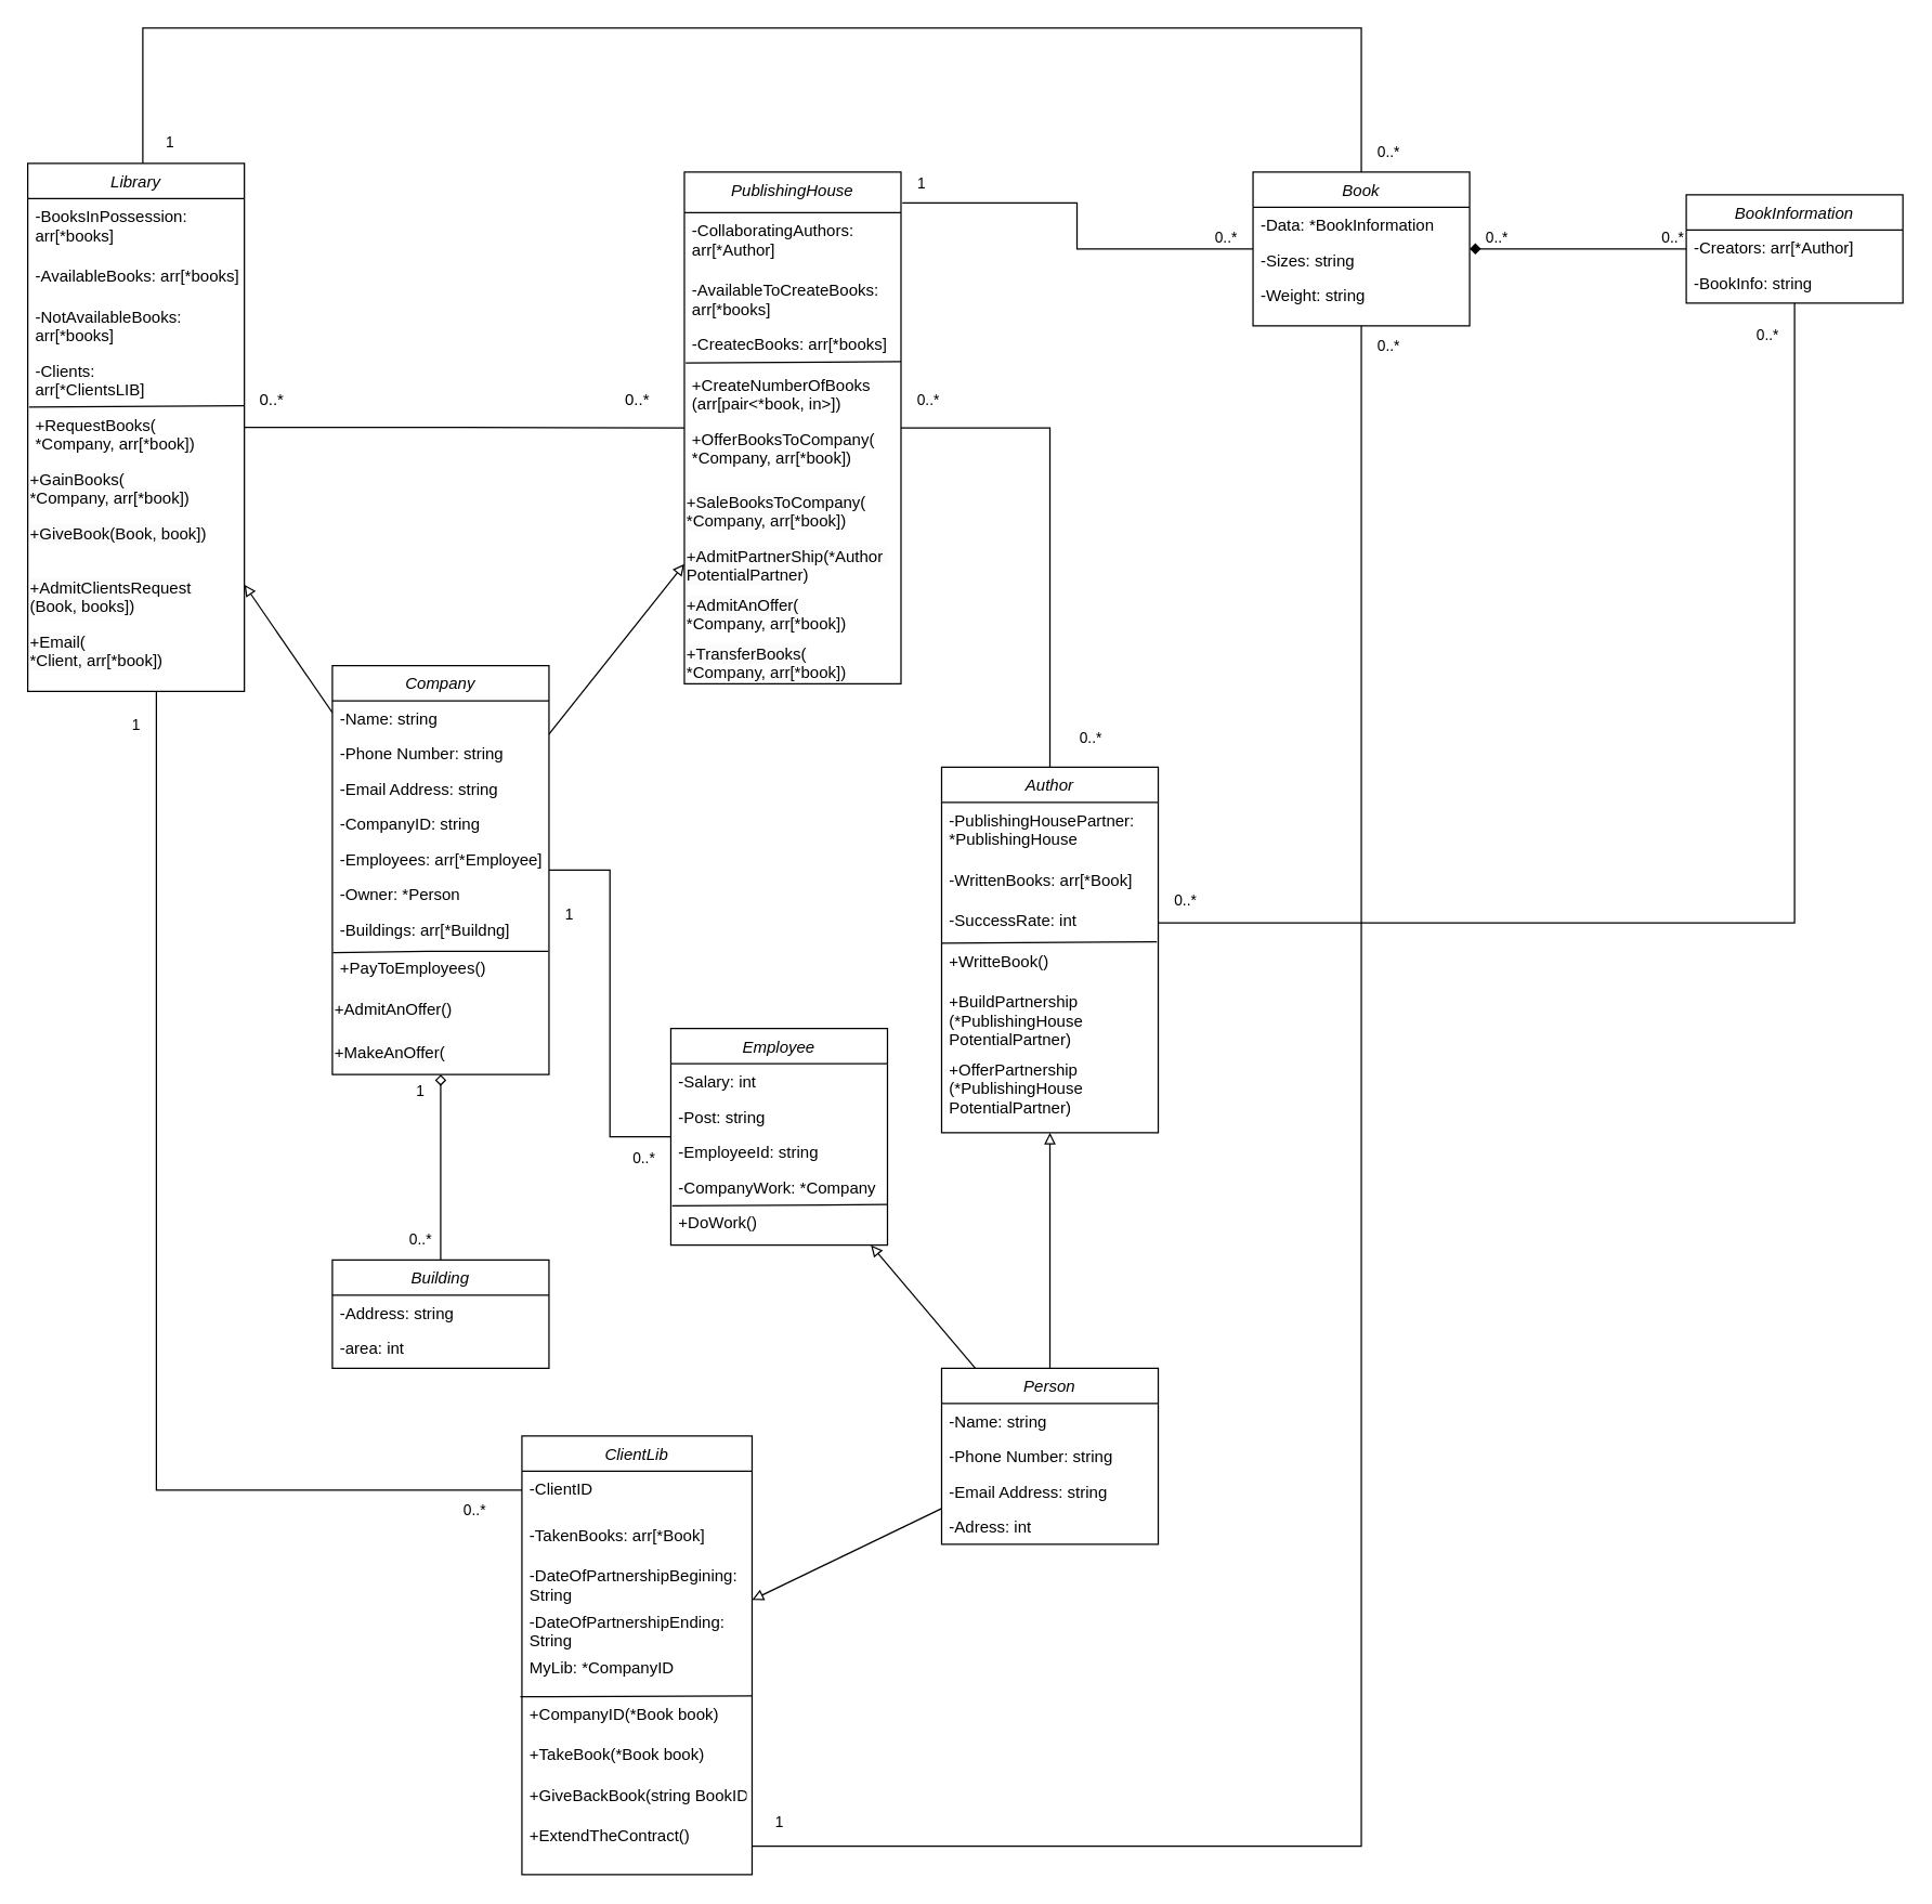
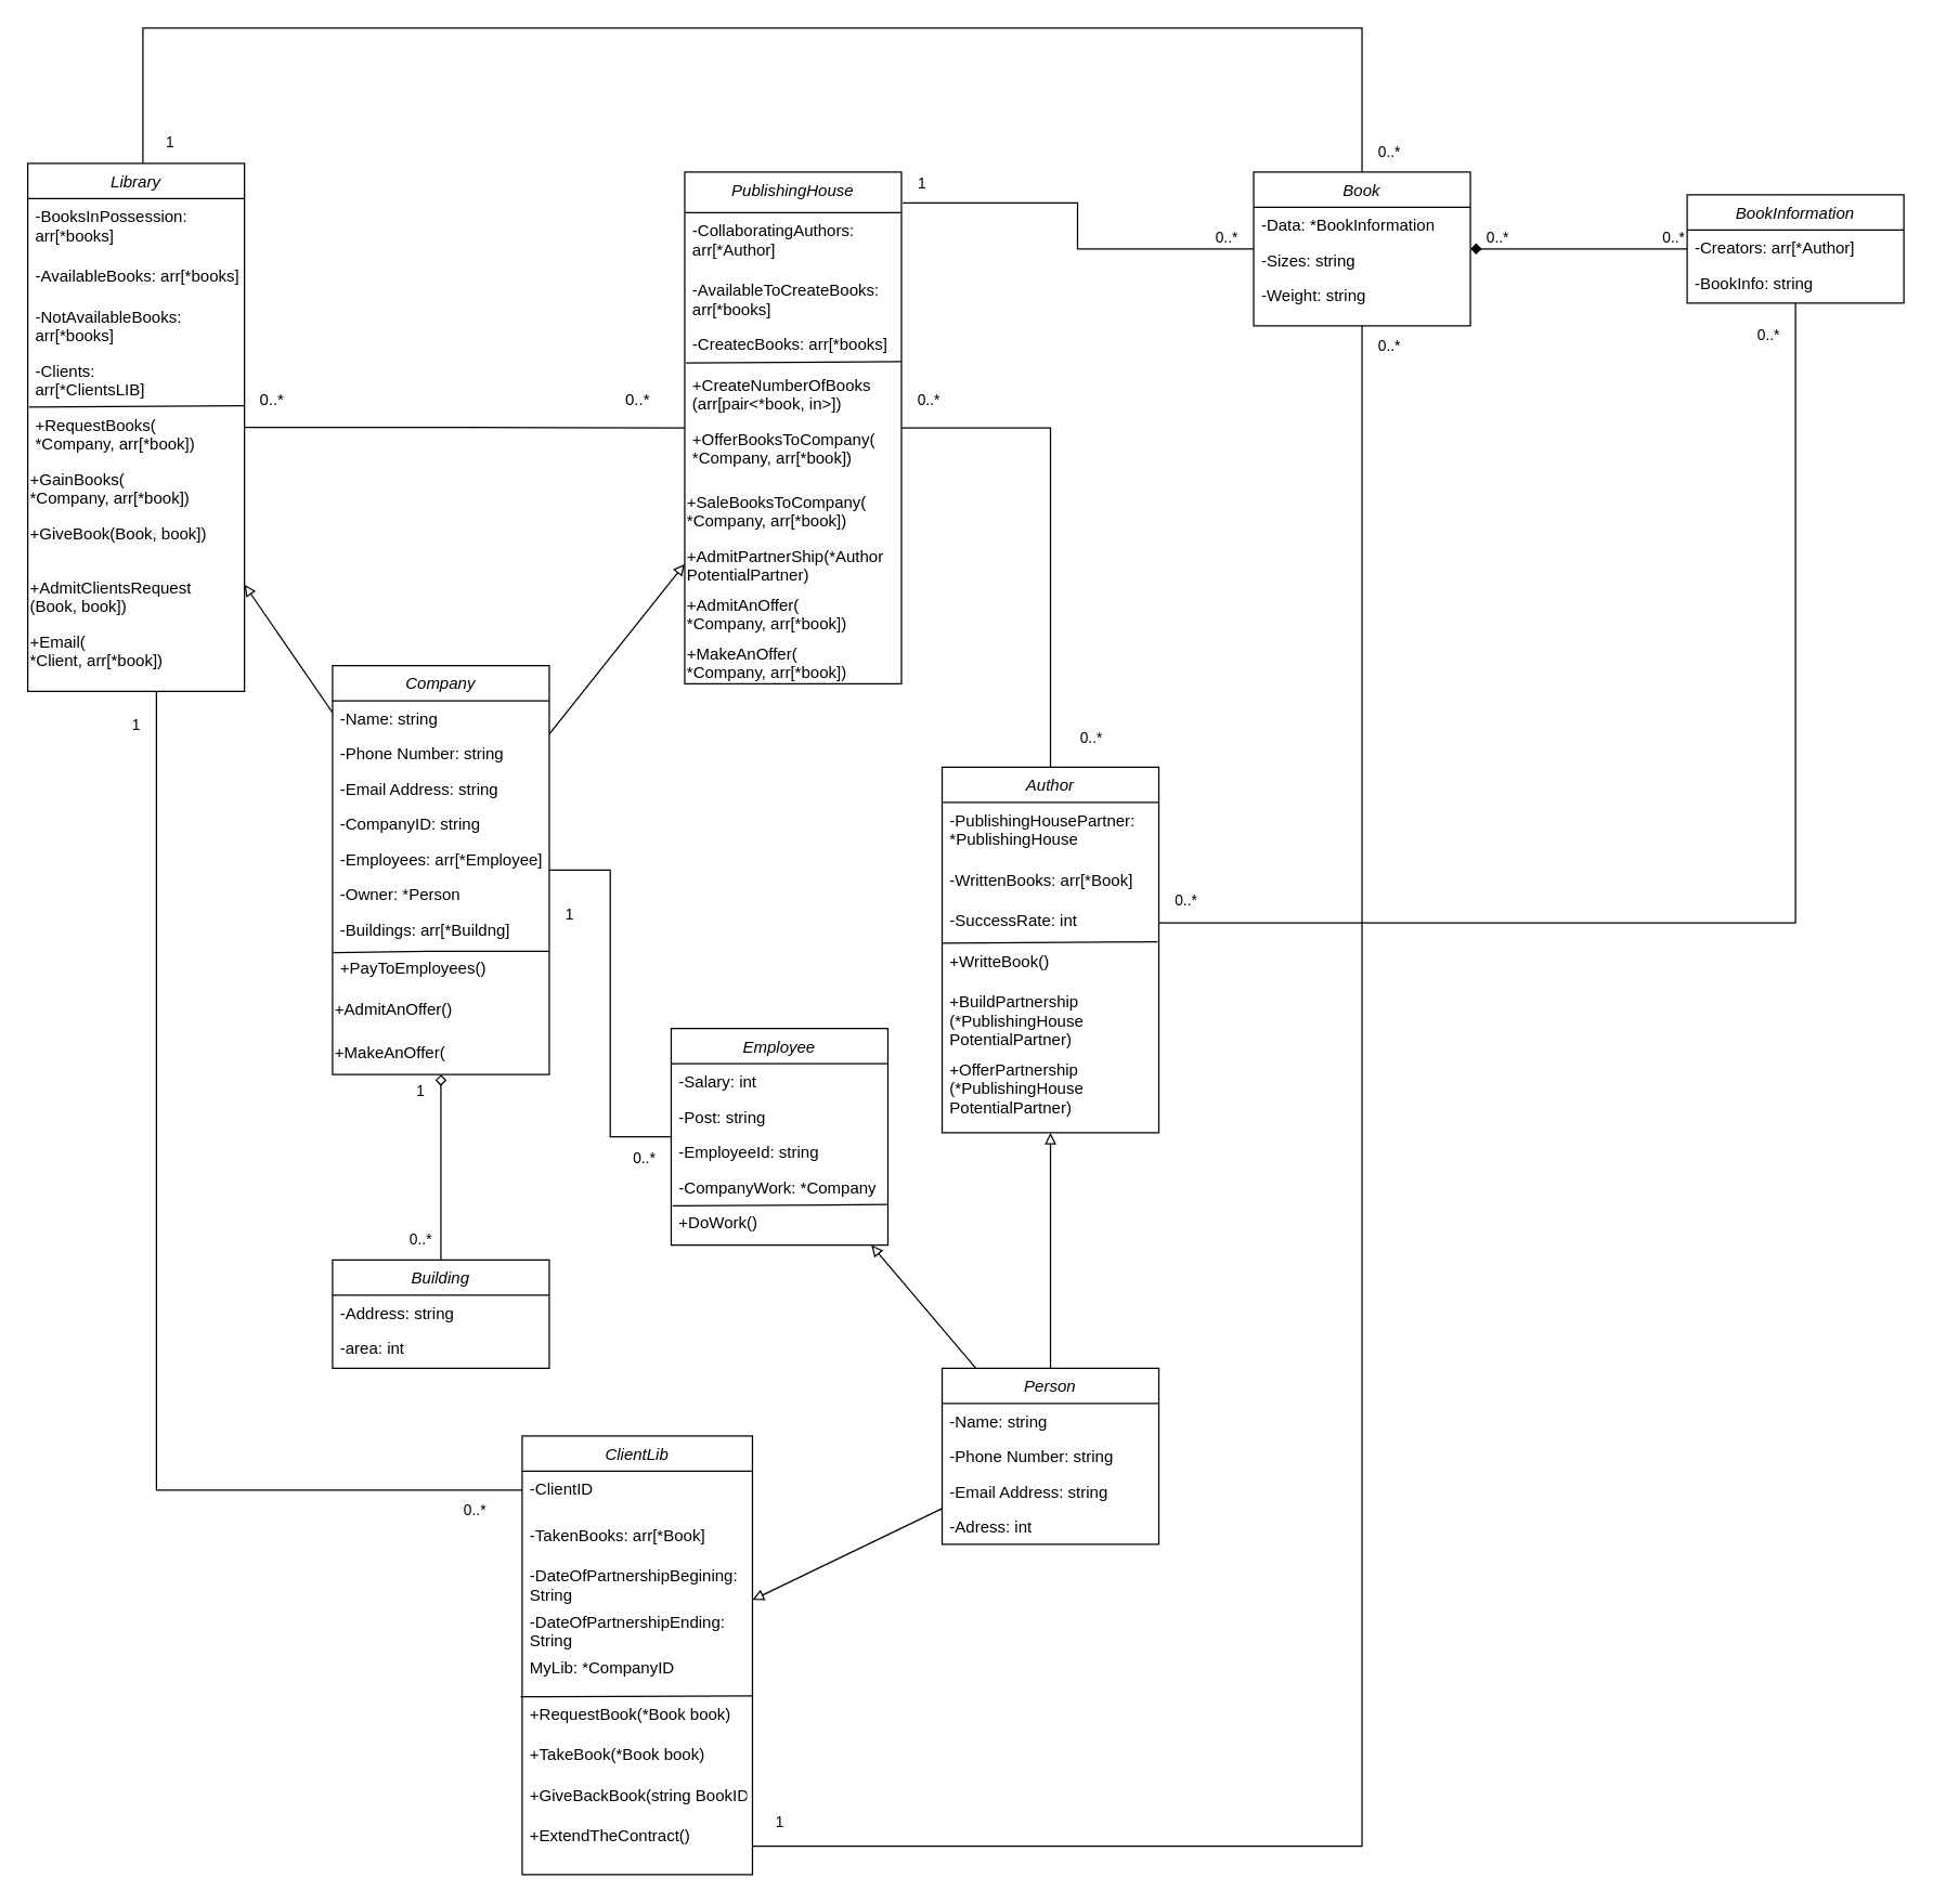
- <mxCell id="38" value="&lt;span style=&quot;color: rgb(0, 0, 0); font-family: Helvetica; font-size: 12px; font-style: normal; font-variant-ligatures: normal; font-variant-caps: normal; font-weight: 400; letter-spacing: normal; orphans: 2; text-align: left; text-indent: 0px; text-transform: none; widows: 2; word-spacing: 0px; -webkit-text-stroke-width: 0px; white-space: nowrap; background-color: rgb(251, 251, 251); text-decoration-thickness: initial; text-decoration-style: initial; text-decoration-color: initial; display: inline !important; float: none;&quot;&gt;+AdmitClientsRequest&lt;/span&gt;&lt;div&gt;&lt;span style=&quot;color: rgb(0, 0, 0); font-family: Helvetica; font-size: 12px; font-style: normal; font-variant-ligatures: normal; font-variant-caps: normal; font-weight: 400; letter-spacing: normal; orphans: 2; text-align: left; text-indent: 0px; text-transform: none; widows: 2; word-spacing: 0px; -webkit-text-stroke-width: 0px; white-space: nowrap; background-color: rgb(251, 251, 251); text-decoration-thickness: initial; text-decoration-style: initial; text-decoration-color: initial; display: inline !important; float: none;&quot;&gt;(&lt;/span&gt;&lt;span style=&quot;color: rgb(0, 0, 0); font-family: Helvetica; font-size: 12px; font-style: normal; font-variant-ligatures: normal; font-variant-caps: normal; font-weight: 400; letter-spacing: normal; orphans: 2; text-align: left; text-indent: 0px; text-transform: none; widows: 2; word-spacing: 0px; -webkit-text-stroke-width: 0px; white-space: nowrap; background-color: rgb(251, 251, 251); text-decoration-thickness: initial; text-decoration-style: initial; text-decoration-color: initial; display: inline !important; float: none;&quot;&gt;Book, books])&lt;/span&gt;&lt;/div&gt;" style="text;whiteSpace=wrap;html=1;" parent="29" vertex="1"><mxGeometry y="300" width="160" height="40" as="geometry" /></mxCell>
+ <mxCell id="38" value="&lt;span style=&quot;color: rgb(0, 0, 0); font-family: Helvetica; font-size: 12px; font-style: normal; font-variant-ligatures: normal; font-variant-caps: normal; font-weight: 400; letter-spacing: normal; orphans: 2; text-align: left; text-indent: 0px; text-transform: none; widows: 2; word-spacing: 0px; -webkit-text-stroke-width: 0px; white-space: nowrap; background-color: rgb(251, 251, 251); text-decoration-thickness: initial; text-decoration-style: initial; text-decoration-color: initial; display: inline !important; float: none;&quot;&gt;+AdmitClientsRequest&lt;/span&gt;&lt;div&gt;&lt;span style=&quot;color: rgb(0, 0, 0); font-family: Helvetica; font-size: 12px; font-style: normal; font-variant-ligatures: normal; font-variant-caps: normal; font-weight: 400; letter-spacing: normal; orphans: 2; text-align: left; text-indent: 0px; text-transform: none; widows: 2; word-spacing: 0px; -webkit-text-stroke-width: 0px; white-space: nowrap; background-color: rgb(251, 251, 251); text-decoration-thickness: initial; text-decoration-style: initial; text-decoration-color: initial; display: inline !important; float: none;&quot;&gt;(&lt;/span&gt;&lt;span style=&quot;color: rgb(0, 0, 0); font-family: Helvetica; font-size: 12px; font-style: normal; font-variant-ligatures: normal; font-variant-caps: normal; font-weight: 400; letter-spacing: normal; orphans: 2; text-align: left; text-indent: 0px; text-transform: none; widows: 2; word-spacing: 0px; -webkit-text-stroke-width: 0px; white-space: nowrap; background-color: rgb(251, 251, 251); text-decoration-thickness: initial; text-decoration-style: initial; text-decoration-color: initial; display: inline !important; float: none;&quot;&gt;Book, book])&lt;/span&gt;&lt;/div&gt;" style="text;whiteSpace=wrap;html=1;" parent="29" vertex="1"><mxGeometry y="300" width="160" height="40" as="geometry" /></mxCell>
- <mxCell id="52" value="&lt;span style=&quot;color: rgb(0, 0, 0); font-family: Helvetica; font-size: 12px; font-style: normal; font-variant-ligatures: normal; font-variant-caps: normal; font-weight: 400; letter-spacing: normal; orphans: 2; text-align: left; text-indent: 0px; text-transform: none; widows: 2; word-spacing: 0px; -webkit-text-stroke-width: 0px; white-space: nowrap; background-color: rgb(251, 251, 251); text-decoration-thickness: initial; text-decoration-style: initial; text-decoration-color: initial; display: inline !important; float: none;&quot;&gt;+TransferBooks(&lt;/span&gt;&lt;br style=&quot;padding: 0px; margin: 0px; text-wrap: nowrap;&quot;&gt;&lt;span style=&quot;text-wrap: nowrap;&quot;&gt;*Company, arr[*book]&lt;/span&gt;&lt;span style=&quot;text-wrap: nowrap;&quot;&gt;)&lt;/span&gt;" style="text;whiteSpace=wrap;html=1;" parent="42" vertex="1"><mxGeometry y="342" width="160" height="36" as="geometry" /></mxCell>
+ <mxCell id="52" value="&lt;span style=&quot;color: rgb(0, 0, 0); font-family: Helvetica; font-size: 12px; font-style: normal; font-variant-ligatures: normal; font-variant-caps: normal; font-weight: 400; letter-spacing: normal; orphans: 2; text-align: left; text-indent: 0px; text-transform: none; widows: 2; word-spacing: 0px; -webkit-text-stroke-width: 0px; white-space: nowrap; background-color: rgb(251, 251, 251); text-decoration-thickness: initial; text-decoration-style: initial; text-decoration-color: initial; display: inline !important; float: none;&quot;&gt;+MakeAnOffer(&lt;/span&gt;&lt;br style=&quot;padding: 0px; margin: 0px; text-wrap: nowrap;&quot;&gt;&lt;span style=&quot;text-wrap: nowrap;&quot;&gt;*Company, arr[*book]&lt;/span&gt;&lt;span style=&quot;text-wrap: nowrap;&quot;&gt;)&lt;/span&gt;" style="text;whiteSpace=wrap;html=1;" parent="42" vertex="1"><mxGeometry y="342" width="160" height="36" as="geometry" /></mxCell>
- <mxCell id="77" value="+CompanyID(*Book book)" style="text;align=left;verticalAlign=top;spacingLeft=4;spacingRight=4;overflow=hidden;rotatable=0;points=[[0,0.5],[1,0.5]];portConstraint=eastwest;rounded=0;shadow=0;html=0;fontStyle=0" parent="70" vertex="1"><mxGeometry y="192" width="170" height="30" as="geometry" /></mxCell>
+ <mxCell id="77" value="+RequestBook(*Book book)" style="text;align=left;verticalAlign=top;spacingLeft=4;spacingRight=4;overflow=hidden;rotatable=0;points=[[0,0.5],[1,0.5]];portConstraint=eastwest;rounded=0;shadow=0;html=0;fontStyle=0" parent="70" vertex="1"><mxGeometry y="192" width="170" height="30" as="geometry" /></mxCell>
